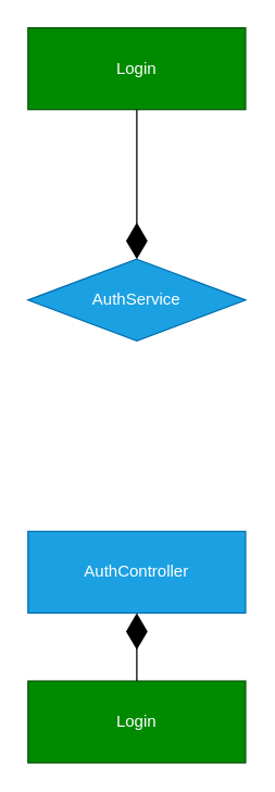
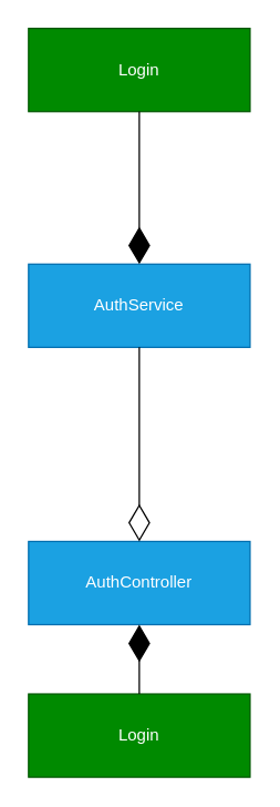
- <mxCell id="2" value="AuthService" style="rhombus;whiteSpace=wrap;html=1;fillColor=#1ba1e2;fontColor=#ffffff;strokeColor=#006EAF;" parent="1" vertex="1"><mxGeometry x="20" y="190" width="160" height="60" as="geometry" /></mxCell>
+ <mxCell id="2" value="AuthService" style="rounded=0;whiteSpace=wrap;html=1;fillColor=#1ba1e2;fontColor=#ffffff;strokeColor=#006EAF;" parent="1" vertex="1"><mxGeometry x="20" y="190" width="160" height="60" as="geometry" /></mxCell>
+ <mxCell id="8" value="" style="endArrow=diamondThin;endFill=0;endSize=24;html=1;rounded=0;entryX=0.5;entryY=0;entryDx=0;entryDy=0;exitX=0.5;exitY=1;exitDx=0;exitDy=0;" parent="1" source="2" target="5" edge="1"><mxGeometry width="160" relative="1" as="geometry"><mxPoint x="70" y="280" as="sourcePoint" /><mxPoint x="230" y="280" as="targetPoint" /></mxGeometry></mxCell>
